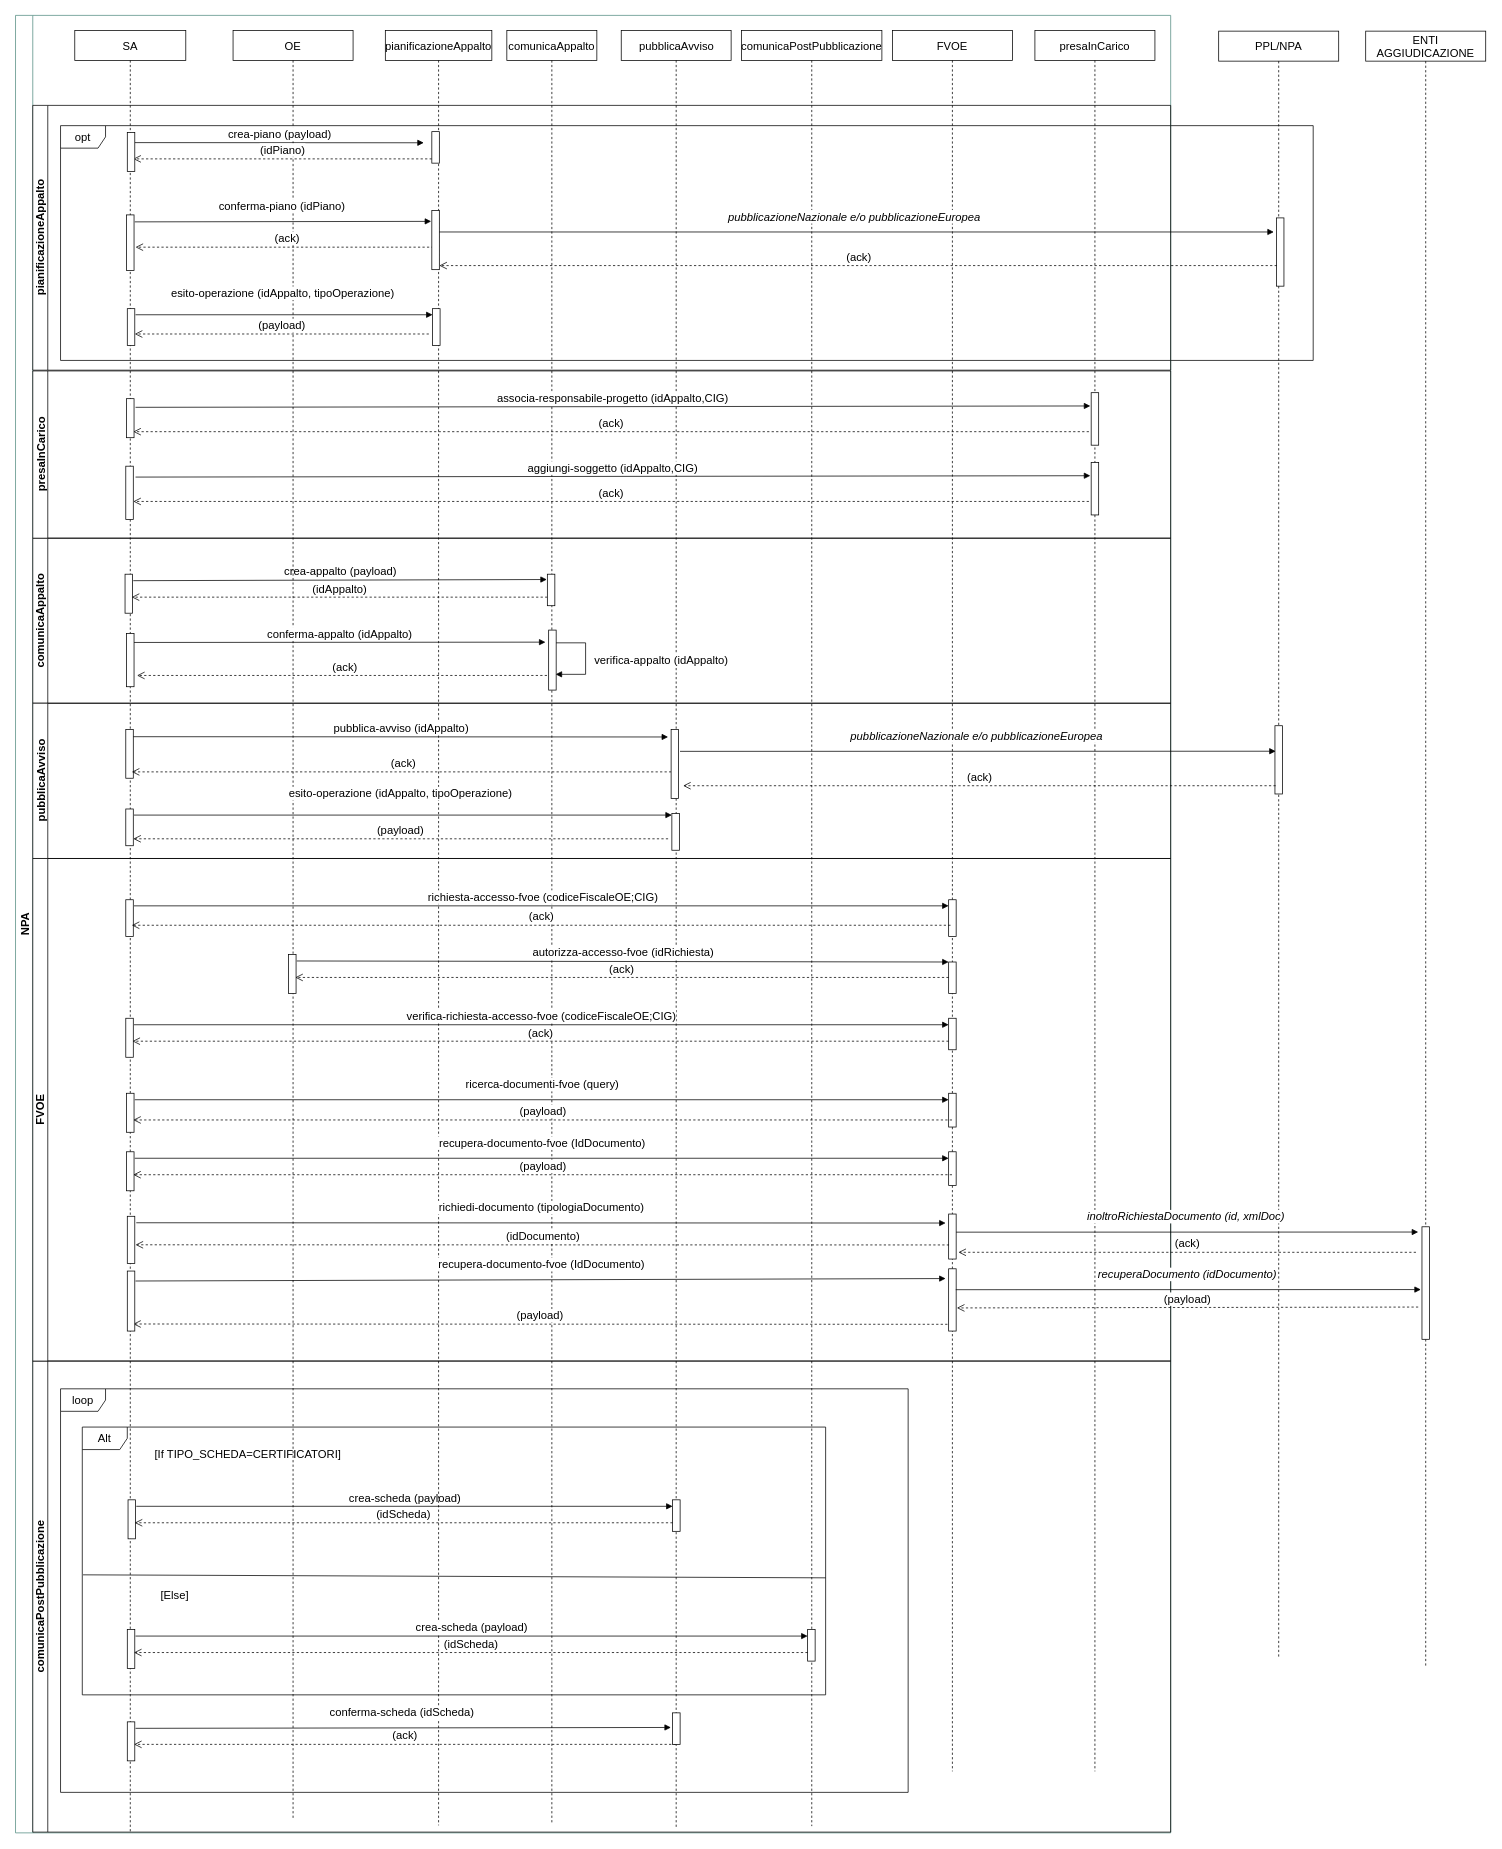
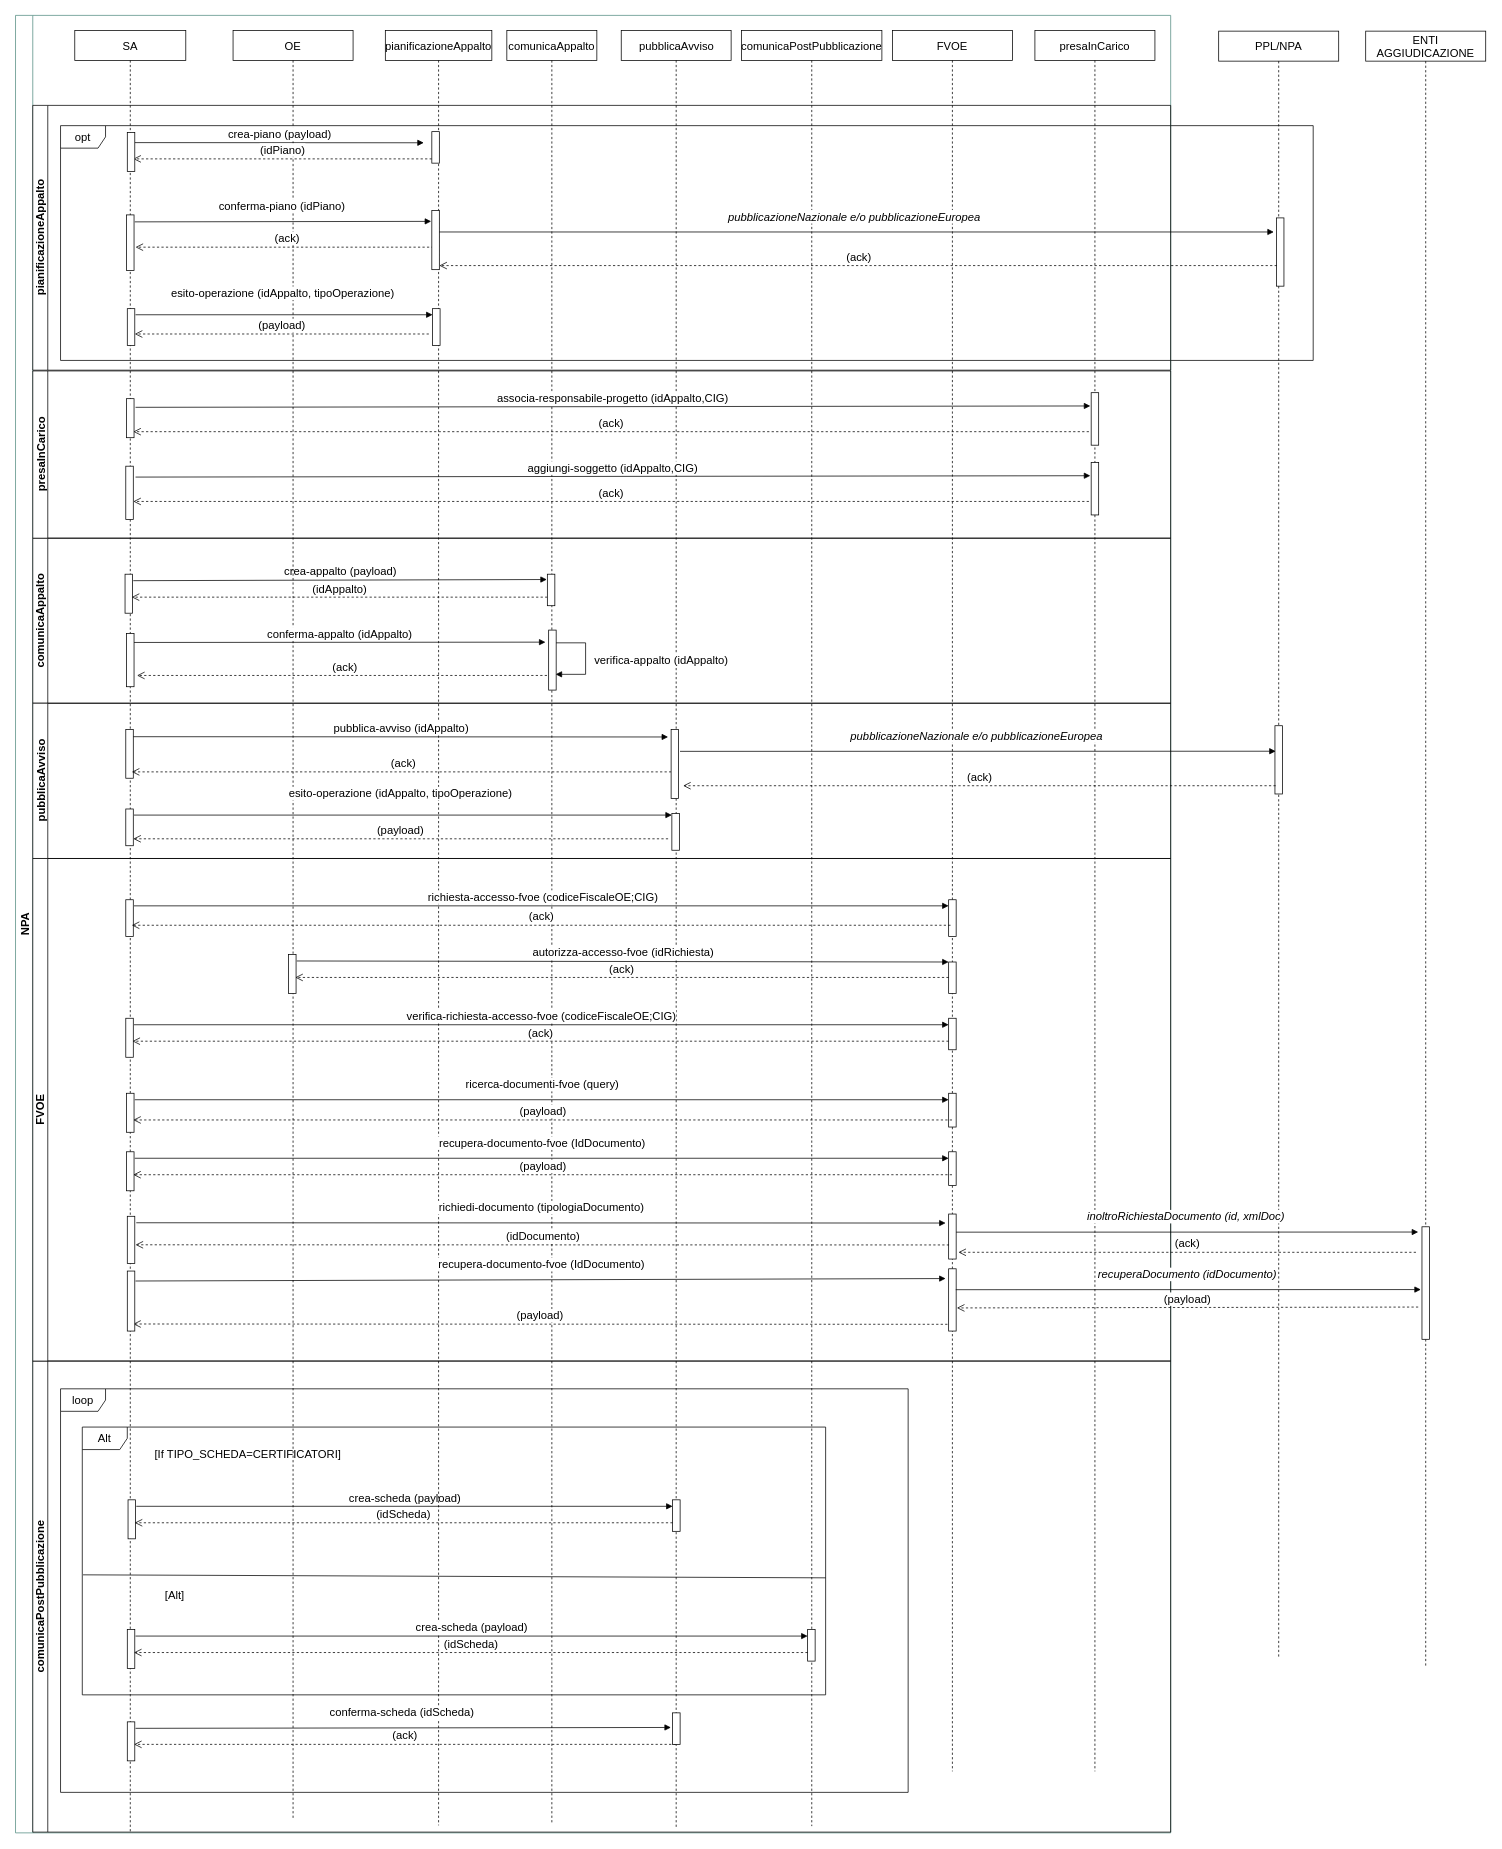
- <mxCell id="52" value="[Else]" style="text;html=1;strokeColor=none;fillColor=none;align=center;verticalAlign=middle;whiteSpace=wrap;rounded=0;fontSize=15;" vertex="1" parent="50"><mxGeometry x="147" y="297" width="85" height="30" as="geometry" /></mxCell>
+ <mxCell id="52" value="[Alt]" style="text;html=1;strokeColor=none;fillColor=none;align=center;verticalAlign=middle;whiteSpace=wrap;rounded=0;fontSize=15;" vertex="1" parent="50"><mxGeometry x="147" y="297" width="85" height="30" as="geometry" /></mxCell>
